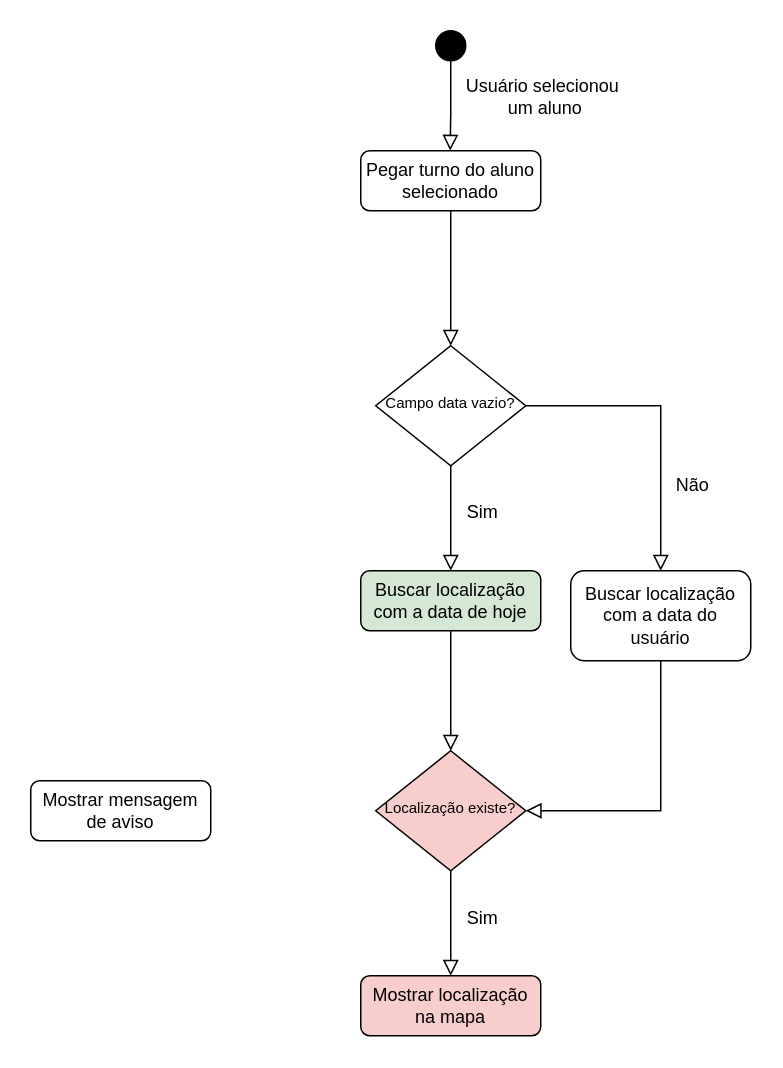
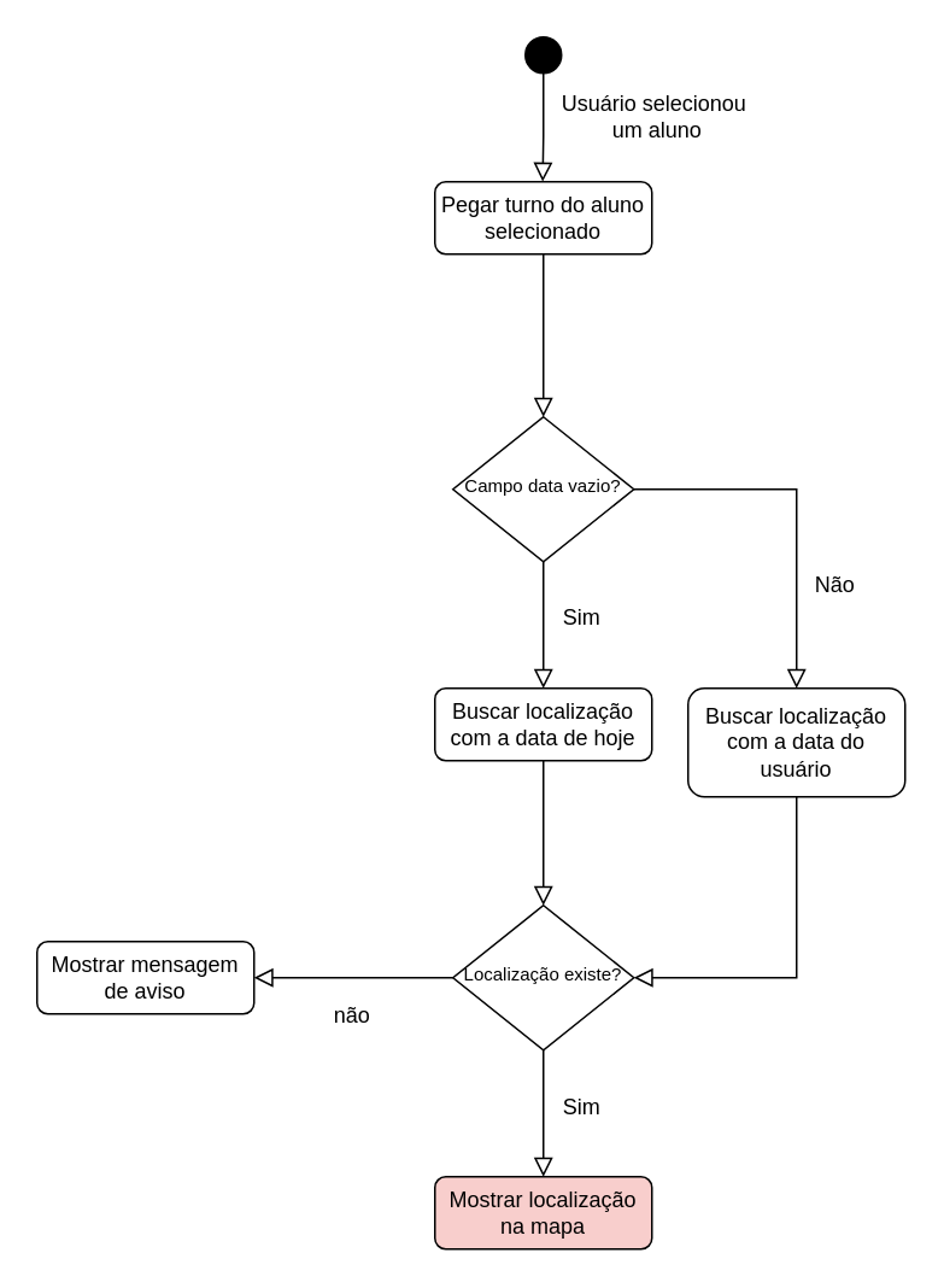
- <mxCell id="7" value="Buscar localização com a data de hoje" style="rounded=1;whiteSpace=wrap;html=1;fontSize=12;glass=0;strokeWidth=1;shadow=0;fillColor=#d5e8d4;" vertex="1" parent="1"><mxGeometry x="240" y="380" width="120" height="40" as="geometry" /></mxCell>
+ <mxCell id="7" value="Buscar localização com a data de hoje" style="rounded=1;whiteSpace=wrap;html=1;fontSize=12;glass=0;strokeWidth=1;shadow=0;" vertex="1" parent="1"><mxGeometry x="240" y="380" width="120" height="40" as="geometry" /></mxCell>
+ <mxCell id="20" value="" style="rounded=0;html=1;jettySize=auto;orthogonalLoop=1;fontSize=11;endArrow=block;endFill=0;endSize=8;strokeWidth=1;shadow=0;labelBackgroundColor=none;edgeStyle=orthogonalEdgeStyle;exitX=0;exitY=0.5;exitDx=0;exitDy=0;entryX=1;entryY=0.5;entryDx=0;entryDy=0;" edge="1" parent="1" source="15" target="22"><mxGeometry relative="1" as="geometry"><mxPoint x="180" y="549.31" as="sourcePoint" /><mxPoint x="160" y="540" as="targetPoint" /><Array as="points" /></mxGeometry></mxCell>
+ <mxCell id="21" value="não" style="text;html=1;align=center;verticalAlign=middle;resizable=0;points=[];labelBackgroundColor=#ffffff;" vertex="1" connectable="0" parent="20"><mxGeometry x="-0.899" y="-1" relative="1" as="geometry"><mxPoint x="-50.83" y="21" as="offset" /></mxGeometry></mxCell>
- <mxCell id="15" value="&lt;font size=&quot;1&quot;&gt;Localização existe?&lt;/font&gt;" style="rhombus;whiteSpace=wrap;html=1;shadow=0;fontFamily=Helvetica;fontSize=12;align=center;strokeWidth=1;spacing=6;spacingTop=-4;fillColor=#f8cecc;" vertex="1" parent="1"><mxGeometry x="250" y="500" width="100" height="80" as="geometry" /></mxCell>
+ <mxCell id="15" value="&lt;font size=&quot;1&quot;&gt;Localização existe?&lt;/font&gt;" style="rhombus;whiteSpace=wrap;html=1;shadow=0;fontFamily=Helvetica;fontSize=12;align=center;strokeWidth=1;spacing=6;spacingTop=-4;" vertex="1" parent="1"><mxGeometry x="250" y="500" width="100" height="80" as="geometry" /></mxCell>
